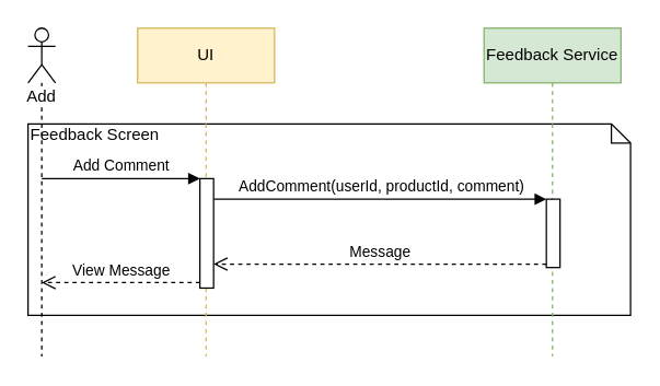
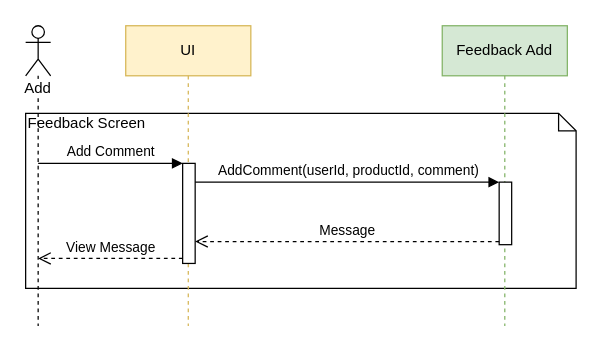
- <mxCell id="6" value="Feedback Service" style="shape=umlLifeline;perimeter=lifelinePerimeter;whiteSpace=wrap;html=1;container=1;collapsible=0;recursiveResize=0;outlineConnect=0;fillColor=#d5e8d4;strokeColor=#82b366;" parent="1" vertex="1"><mxGeometry x="353" y="20" width="100" height="240" as="geometry" /></mxCell>
+ <mxCell id="6" value="Feedback Add" style="shape=umlLifeline;perimeter=lifelinePerimeter;whiteSpace=wrap;html=1;container=1;collapsible=0;recursiveResize=0;outlineConnect=0;fillColor=#d5e8d4;strokeColor=#82b366;" parent="1" vertex="1"><mxGeometry x="353" y="20" width="100" height="240" as="geometry" /></mxCell>
